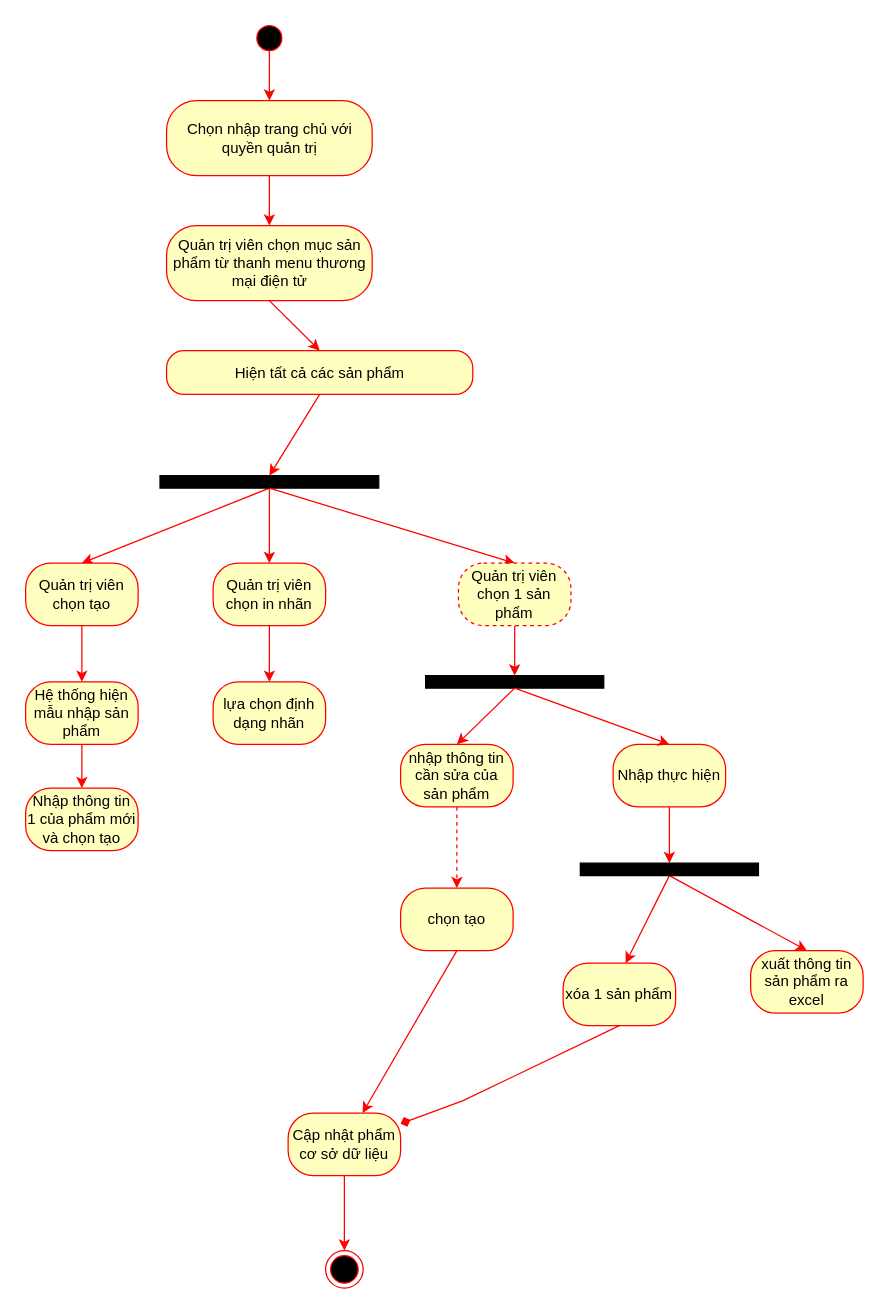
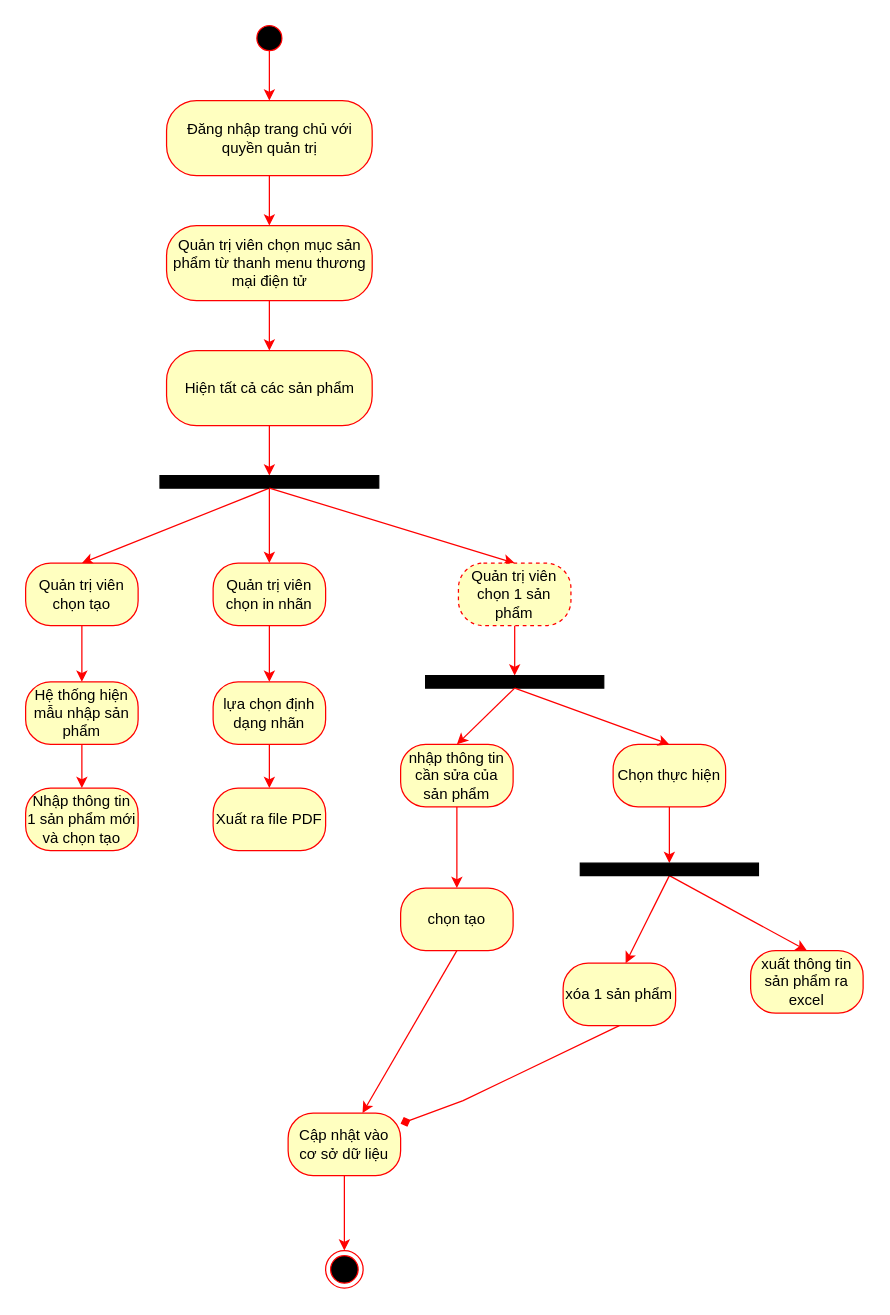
- <mxCell id="4" value="Chọn nhập trang chủ với quyền quản trị" style="rounded=1;whiteSpace=wrap;html=1;arcSize=40;fontColor=#000000;fillColor=#ffffc0;strokeColor=#ff0000;" parent="1" vertex="1"><mxGeometry x="132.75" y="80" width="164.5" height="60" as="geometry" /></mxCell>
+ <mxCell id="4" value="Đăng nhập trang chủ với quyền quản trị" style="rounded=1;whiteSpace=wrap;html=1;arcSize=40;fontColor=#000000;fillColor=#ffffc0;strokeColor=#ff0000;" parent="1" vertex="1"><mxGeometry x="132.75" y="80" width="164.5" height="60" as="geometry" /></mxCell>
- <mxCell id="8" value="Hiện tất cả các sản phẩm" style="rounded=1;whiteSpace=wrap;html=1;arcSize=40;fontColor=#000000;fillColor=#ffffc0;strokeColor=#ff0000;" parent="1" vertex="1"><mxGeometry x="132.75" y="280" width="245" height="35" as="geometry" /></mxCell>
+ <mxCell id="8" value="Hiện tất cả các sản phẩm" style="rounded=1;whiteSpace=wrap;html=1;arcSize=40;fontColor=#000000;fillColor=#ffffc0;strokeColor=#ff0000;" parent="1" vertex="1"><mxGeometry x="132.75" y="280" width="164.5" height="60" as="geometry" /></mxCell>
+ <mxCell id="22" value="" style="endArrow=classic;html=1;rounded=0;strokeColor=#FF0000;fontSize=10;exitX=0.5;exitY=1;exitDx=0;exitDy=0;entryX=0.5;entryY=0;entryDx=0;entryDy=0;" parent="1" source="21" target="23" edge="1"><mxGeometry width="50" height="50" relative="1" as="geometry"><mxPoint x="260" y="610" as="sourcePoint" /><mxPoint x="284" y="630" as="targetPoint" /></mxGeometry></mxCell>
- <mxCell id="13" value="Nhập thực hiện" style="rounded=1;whiteSpace=wrap;html=1;arcSize=40;fontColor=#000000;fillColor=#ffffc0;strokeColor=#ff0000;" parent="1" vertex="1"><mxGeometry x="490" y="595" width="90" height="50" as="geometry" /></mxCell>
+ <mxCell id="13" value="Chọn thực hiện" style="rounded=1;whiteSpace=wrap;html=1;arcSize=40;fontColor=#000000;fillColor=#ffffc0;strokeColor=#ff0000;" parent="1" vertex="1"><mxGeometry x="490" y="595" width="90" height="50" as="geometry" /></mxCell>
- <mxCell id="18" value="Nhập thông tin 1 của phẩm mới và chọn tạo" style="rounded=1;whiteSpace=wrap;html=1;arcSize=40;fontColor=#000000;fillColor=#ffffc0;strokeColor=#ff0000;" parent="1" vertex="1"><mxGeometry x="20" y="630" width="90" height="50" as="geometry" /></mxCell>
+ <mxCell id="18" value="Nhập thông tin 1 sản phẩm mới và chọn tạo" style="rounded=1;whiteSpace=wrap;html=1;arcSize=40;fontColor=#000000;fillColor=#ffffc0;strokeColor=#ff0000;" parent="1" vertex="1"><mxGeometry x="20" y="630" width="90" height="50" as="geometry" /></mxCell>
+ <mxCell id="23" value="Xuất ra file PDF" style="rounded=1;whiteSpace=wrap;html=1;arcSize=40;fontColor=#000000;fillColor=#ffffc0;strokeColor=#ff0000;" parent="1" vertex="1"><mxGeometry x="170" y="630" width="90" height="50" as="geometry" /></mxCell>
- <mxCell id="39" value="" style="endArrow=classic;html=1;rounded=0;strokeColor=#FF0000;fontSize=10;exitX=0.5;exitY=1;exitDx=0;exitDy=0;entryX=0.5;entryY=0;entryDx=0;entryDy=0;dashed=1;" parent="1" source="38" target="40" edge="1"><mxGeometry width="50" height="50" relative="1" as="geometry"><mxPoint x="300" y="640" as="sourcePoint" /><mxPoint x="365" y="720" as="targetPoint" /></mxGeometry></mxCell>
+ <mxCell id="39" value="" style="endArrow=classic;html=1;rounded=0;strokeColor=#FF0000;fontSize=10;exitX=0.5;exitY=1;exitDx=0;exitDy=0;entryX=0.5;entryY=0;entryDx=0;entryDy=0;" parent="1" source="38" target="40" edge="1"><mxGeometry width="50" height="50" relative="1" as="geometry"><mxPoint x="300" y="640" as="sourcePoint" /><mxPoint x="365" y="720" as="targetPoint" /></mxGeometry></mxCell>
- <mxCell id="19" value="Cập nhật phẩm cơ sở dữ liệu" style="rounded=1;whiteSpace=wrap;html=1;arcSize=40;fontColor=#000000;fillColor=#ffffc0;strokeColor=#ff0000;" parent="1" vertex="1"><mxGeometry x="230" y="890" width="90" height="50" as="geometry" /></mxCell>
+ <mxCell id="19" value="Cập nhật vào cơ sở dữ liệu" style="rounded=1;whiteSpace=wrap;html=1;arcSize=40;fontColor=#000000;fillColor=#ffffc0;strokeColor=#ff0000;" parent="1" vertex="1"><mxGeometry x="230" y="890" width="90" height="50" as="geometry" /></mxCell>
